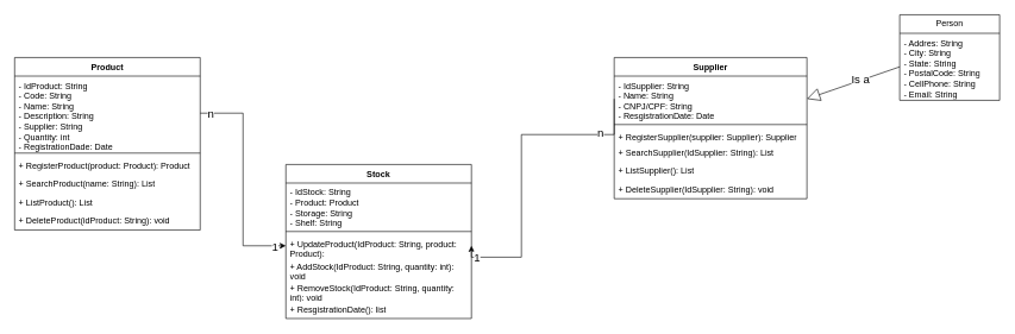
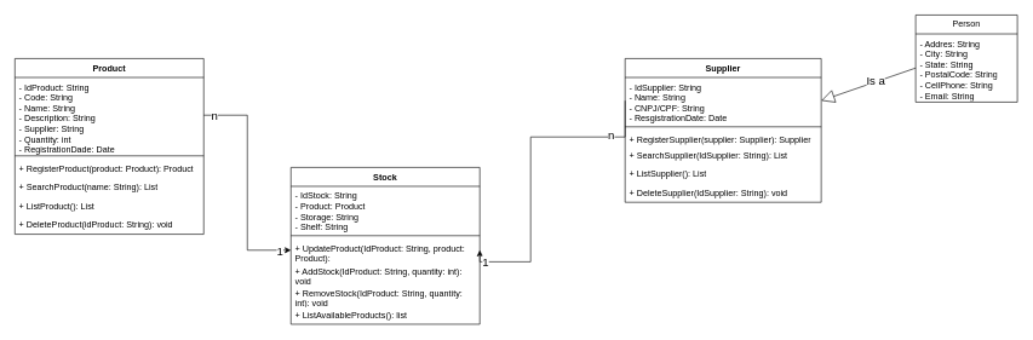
- <mxCell id="22" value="+ ResgistrationDate(): list" style="text;strokeColor=none;fillColor=none;align=left;verticalAlign=top;spacingLeft=4;spacingRight=4;overflow=hidden;rotatable=0;points=[[0,0.5],[1,0.5]];portConstraint=eastwest;whiteSpace=wrap;html=1;" parent="16" vertex="1"><mxGeometry y="190" width="260" height="26" as="geometry" /></mxCell>
+ <mxCell id="22" value="+ ListAvailableProducts(): list" style="text;strokeColor=none;fillColor=none;align=left;verticalAlign=top;spacingLeft=4;spacingRight=4;overflow=hidden;rotatable=0;points=[[0,0.5],[1,0.5]];portConstraint=eastwest;whiteSpace=wrap;html=1;" parent="16" vertex="1"><mxGeometry y="190" width="260" height="26" as="geometry" /></mxCell>
